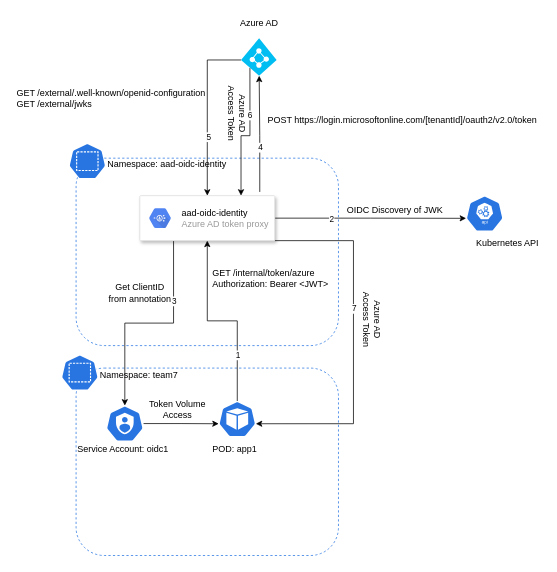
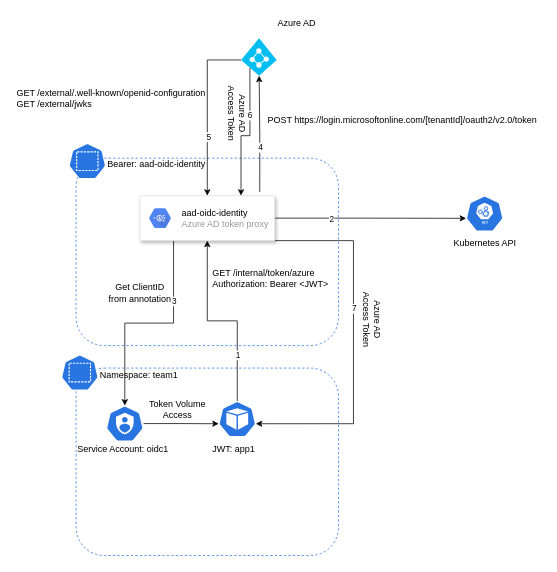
- <mxCell id="35" value="Azure AD" style="text;html=1;align=center;verticalAlign=middle;resizable=0;points=[];autosize=1;strokeColor=none;fillColor=none;" parent="1" vertex="1"><mxGeometry x="309.75" y="20" width="70" height="20" as="geometry" /></mxCell>
+ <mxCell id="35" value="Azure AD" style="text;html=1;align=center;verticalAlign=middle;resizable=0;points=[];autosize=1;strokeColor=none;fillColor=none;" parent="1" vertex="1"><mxGeometry x="359.75" y="20" width="70" height="20" as="geometry" /></mxCell>
- <mxCell id="21" value="Namespace: aad-oidc-identity" style="text;html=1;strokeColor=none;fillColor=none;align=left;verticalAlign=middle;whiteSpace=wrap;rounded=0;dashed=1;" parent="1" vertex="1"><mxGeometry x="141" y="198" width="170" height="40" as="geometry" /></mxCell>
+ <mxCell id="21" value="Bearer: aad-oidc-identity" style="text;html=1;strokeColor=none;fillColor=none;align=left;verticalAlign=middle;whiteSpace=wrap;rounded=0;dashed=1;" parent="1" vertex="1"><mxGeometry x="141" y="198" width="170" height="40" as="geometry" /></mxCell>
- <mxCell id="26" value="OIDC Discovery of JWK" style="text;html=1;align=center;verticalAlign=middle;resizable=0;points=[];autosize=1;strokeColor=none;fillColor=none;" parent="1" vertex="1"><mxGeometry x="456" y="270" width="140" height="20" as="geometry" /></mxCell>
- <mxCell id="25" value="Kubernetes API" style="text;html=1;align=center;verticalAlign=middle;resizable=0;points=[];autosize=1;strokeColor=none;fillColor=none;" parent="1" vertex="1"><mxGeometry x="626" y="314" width="100" height="20" as="geometry" /></mxCell>
+ <mxCell id="25" value="Kubernetes API" style="text;html=1;align=center;verticalAlign=middle;resizable=0;points=[];autosize=1;strokeColor=none;fillColor=none;" parent="1" vertex="1"><mxGeometry x="596" y="314" width="100" height="20" as="geometry" /></mxCell>
- <mxCell id="17" value="Namespace: team7" style="text;html=1;strokeColor=none;fillColor=none;align=left;verticalAlign=middle;whiteSpace=wrap;rounded=0;dashed=1;" parent="1" vertex="1"><mxGeometry x="131" y="480" width="110" height="40" as="geometry" /></mxCell>
+ <mxCell id="17" value="Namespace: team1" style="text;html=1;strokeColor=none;fillColor=none;align=left;verticalAlign=middle;whiteSpace=wrap;rounded=0;dashed=1;" parent="1" vertex="1"><mxGeometry x="131" y="480" width="110" height="40" as="geometry" /></mxCell>
- <mxCell id="19" value="POD: app1" style="text;html=1;strokeColor=none;fillColor=none;align=left;verticalAlign=middle;whiteSpace=wrap;rounded=0;dashed=1;" parent="1" vertex="1"><mxGeometry x="281" y="578" width="70" height="40" as="geometry" /></mxCell>
+ <mxCell id="19" value="JWT: app1" style="text;html=1;strokeColor=none;fillColor=none;align=left;verticalAlign=middle;whiteSpace=wrap;rounded=0;dashed=1;" parent="1" vertex="1"><mxGeometry x="281" y="578" width="70" height="40" as="geometry" /></mxCell>
